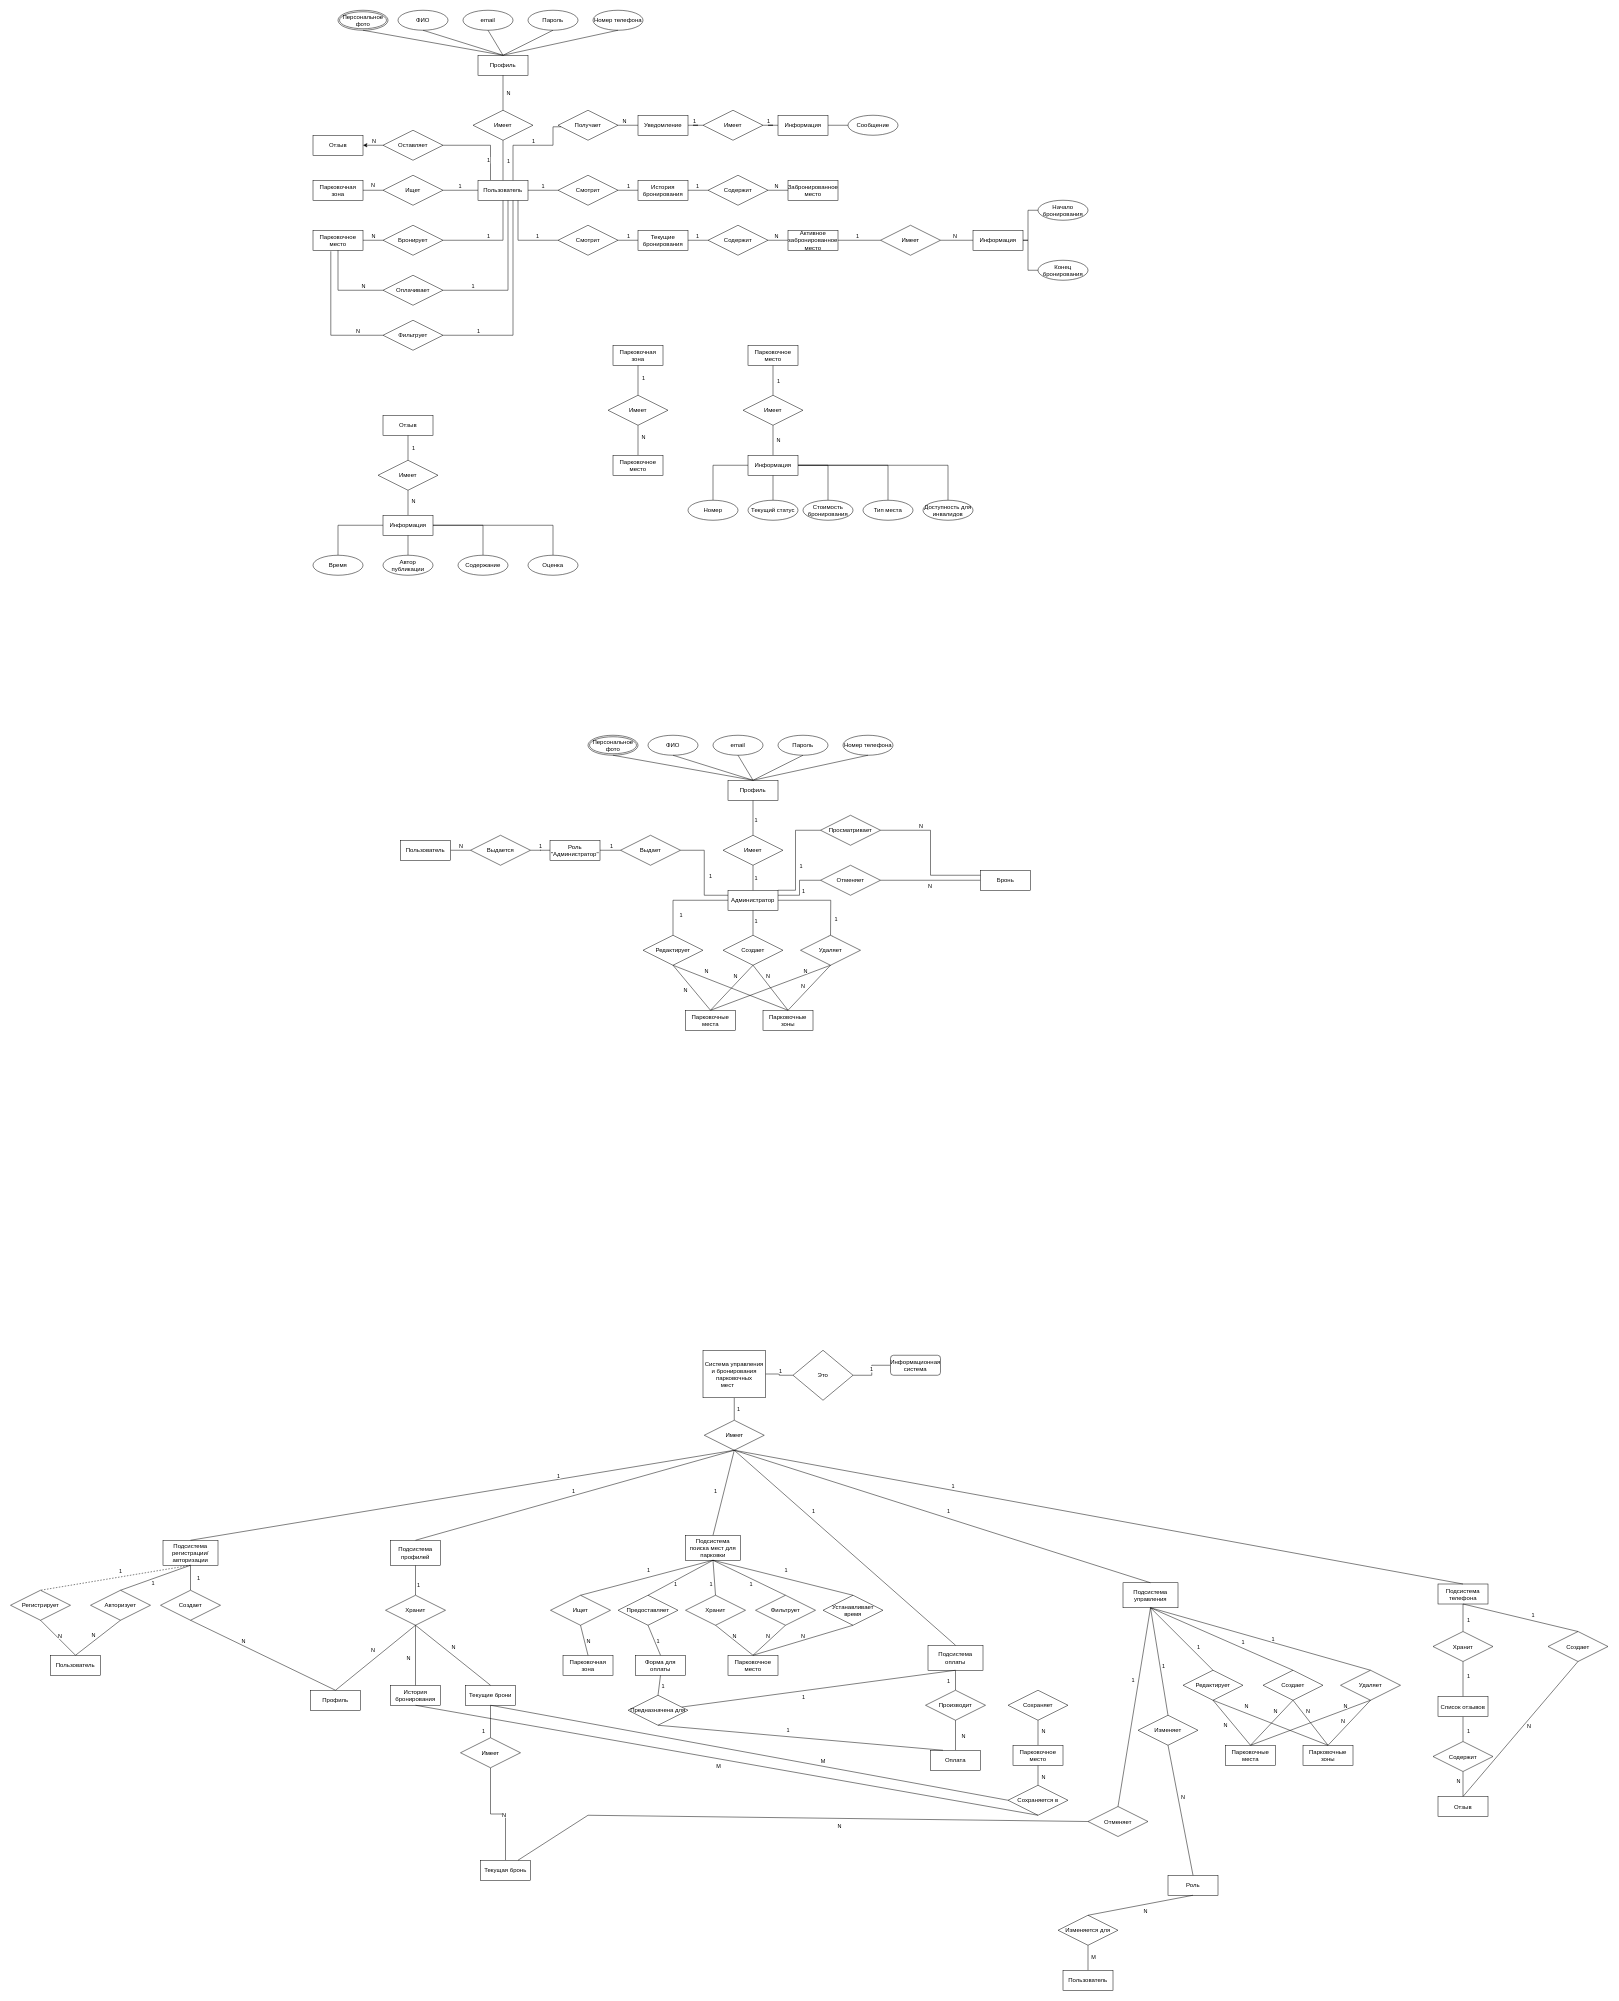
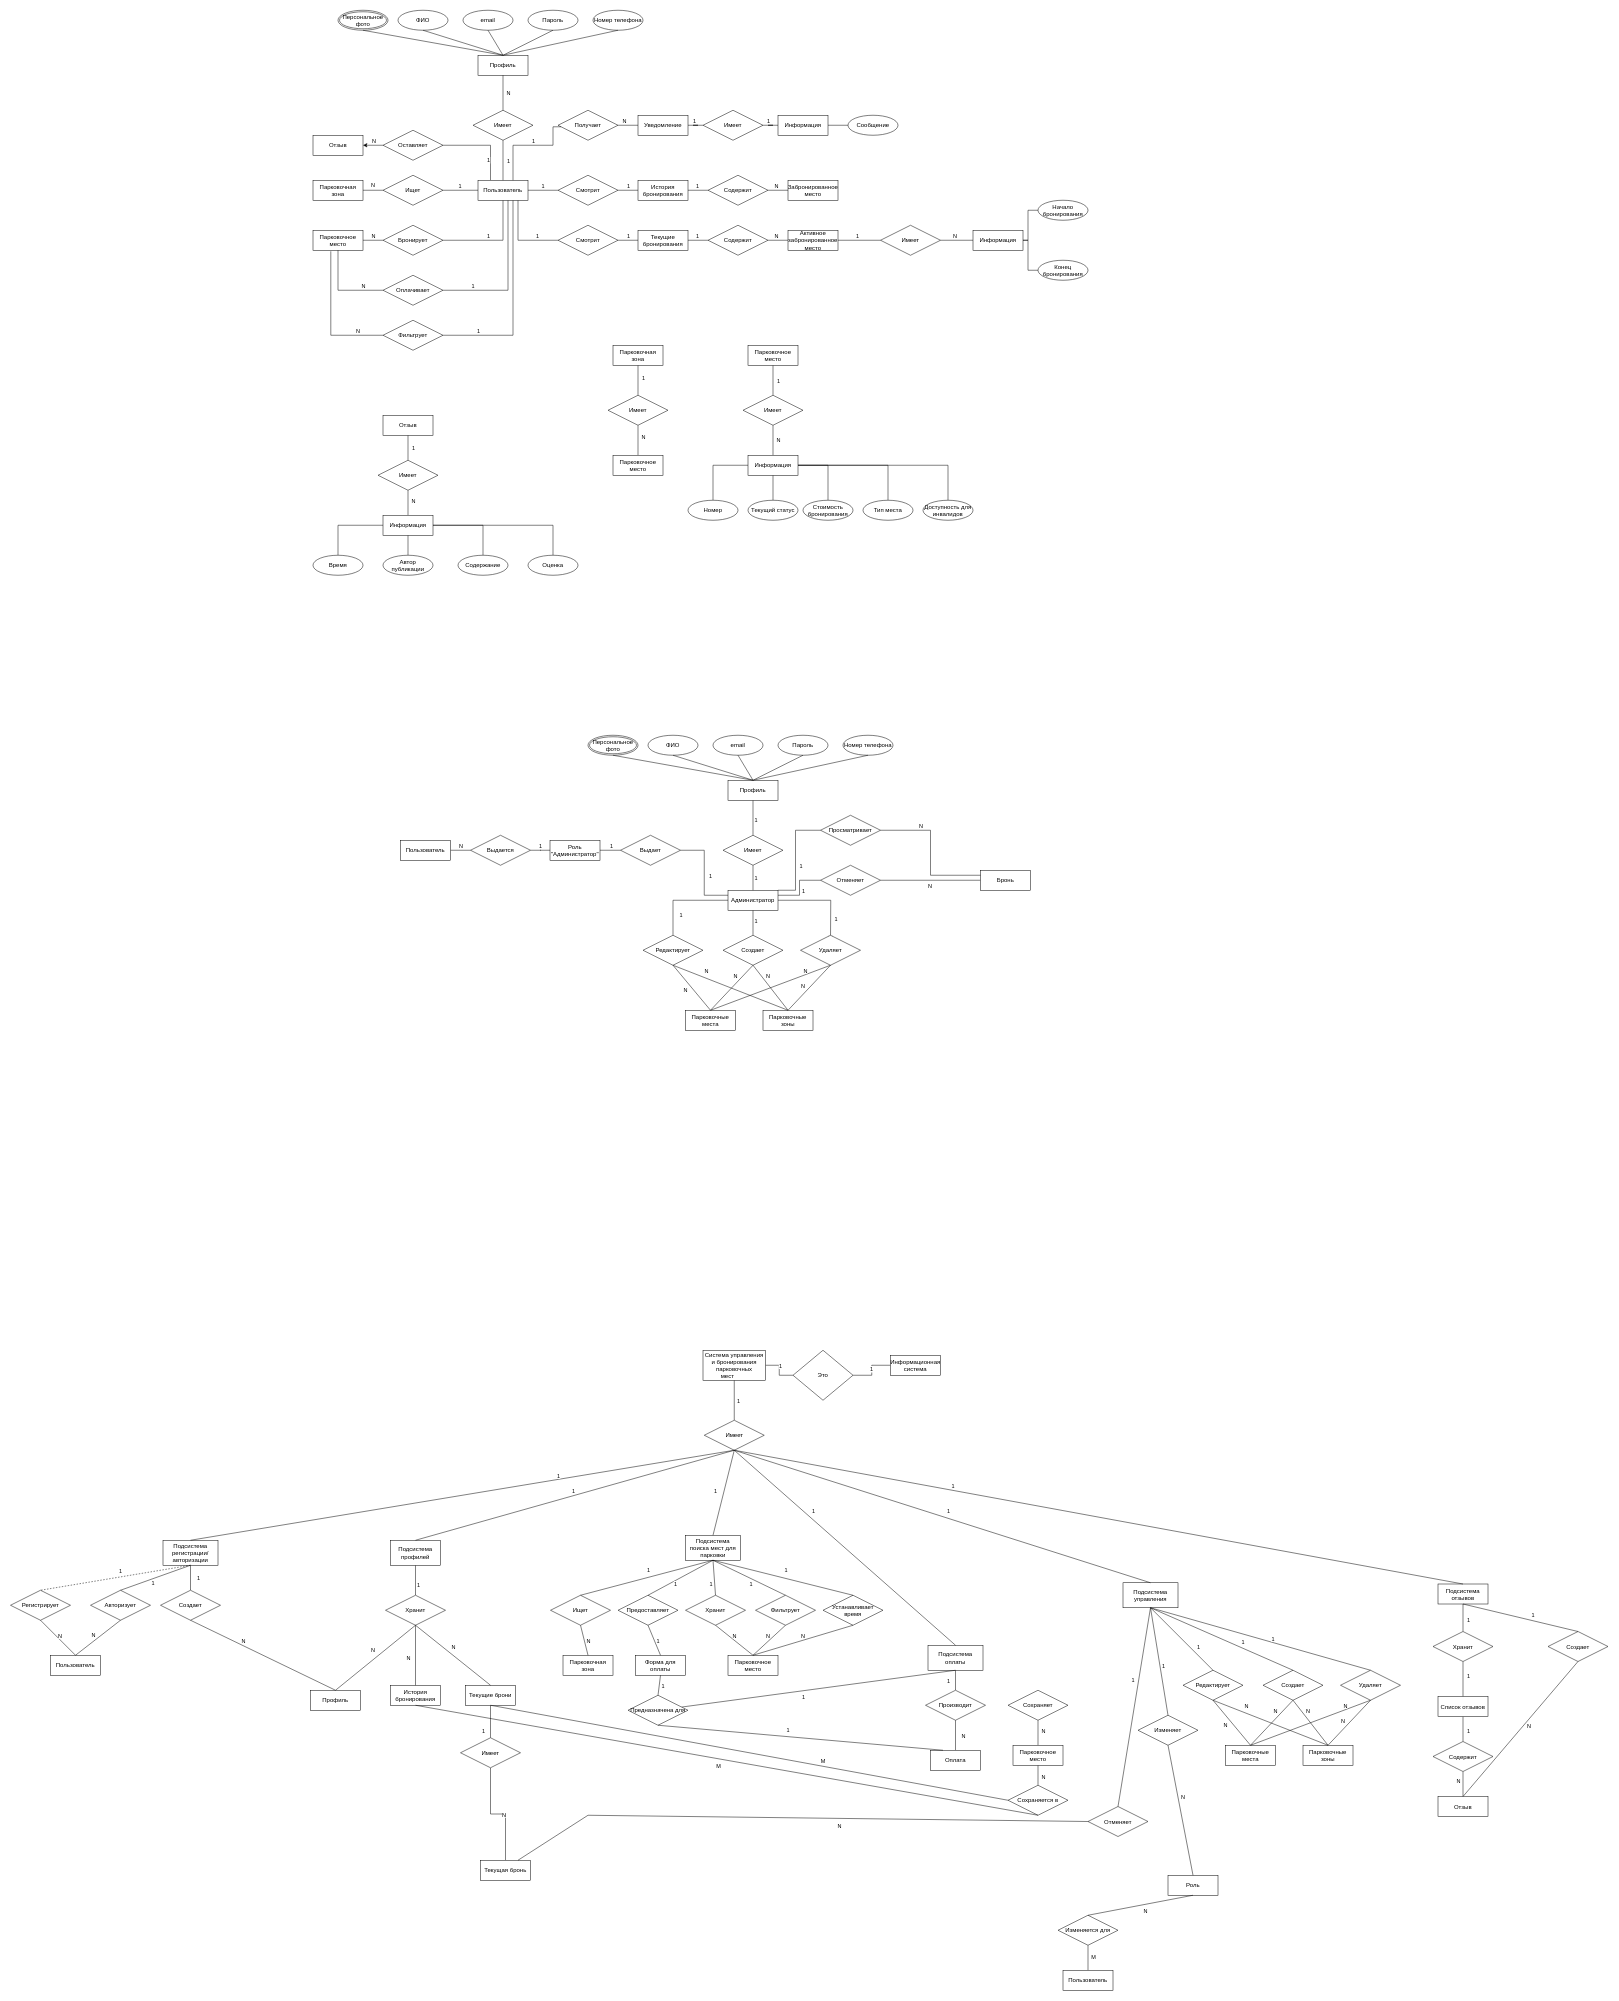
- <mxCell id="258" value="Информационная система" style="whiteSpace=wrap;html=1;align=center;rounded=1;" parent="1" vertex="1"><mxGeometry x="1780" y="2710" width="100" height="40" as="geometry" /></mxCell>
+ <mxCell id="258" value="Информационная система" style="whiteSpace=wrap;html=1;align=center;" parent="1" vertex="1"><mxGeometry x="1780" y="2710" width="100" height="40" as="geometry" /></mxCell>
- <mxCell id="200" value="Система управления и бронирования парковочных мест&amp;nbsp;&lt;span style=&quot;white-space: pre;&quot;&gt;&#09;&lt;/span&gt;" style="whiteSpace=wrap;html=1;align=center;" parent="1" vertex="1"><mxGeometry x="1405" y="2700" width="125" height="95" as="geometry" /></mxCell>
+ <mxCell id="200" value="Система управления и бронирования парковочных мест&amp;nbsp;&lt;span style=&quot;white-space: pre;&quot;&gt;&#09;&lt;/span&gt;" style="whiteSpace=wrap;html=1;align=center;" parent="1" vertex="1"><mxGeometry x="1405" y="2700" width="125" height="60" as="geometry" /></mxCell>
- <mxCell id="215" value="Подсистема телефона" style="whiteSpace=wrap;html=1;align=center;" parent="1" vertex="1"><mxGeometry x="2875" y="3167.5" width="100" height="40" as="geometry" /></mxCell>
+ <mxCell id="215" value="Подсистема отзывов" style="whiteSpace=wrap;html=1;align=center;" parent="1" vertex="1"><mxGeometry x="2875" y="3167.5" width="100" height="40" as="geometry" /></mxCell>
